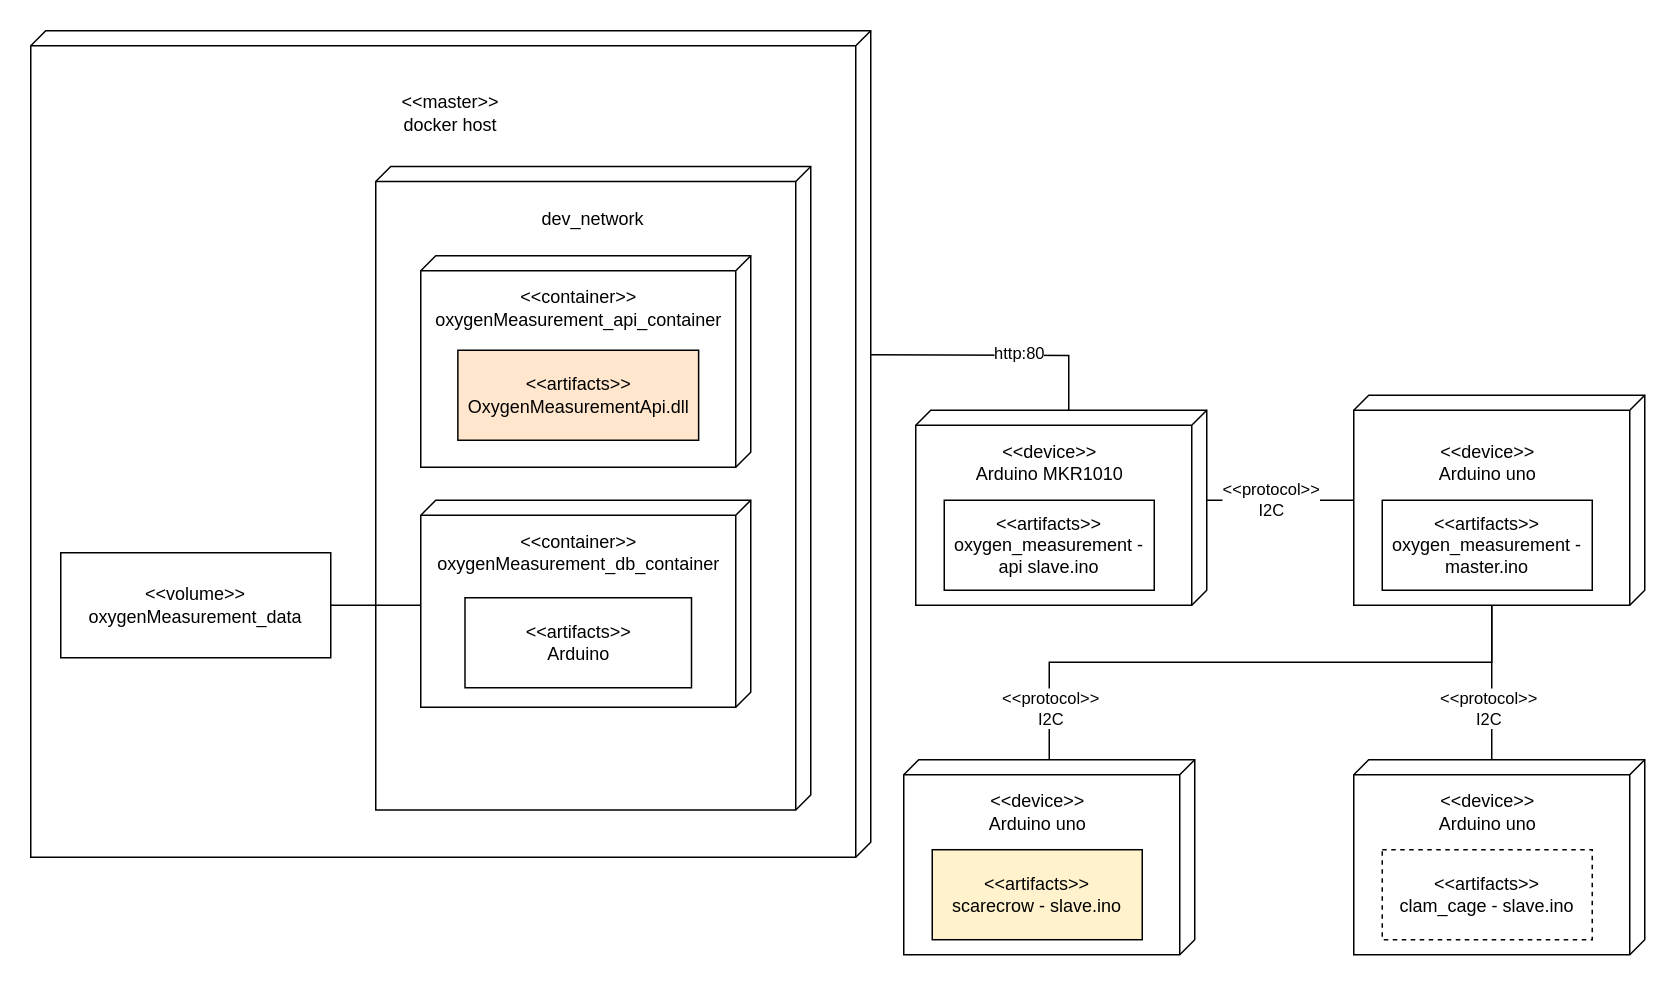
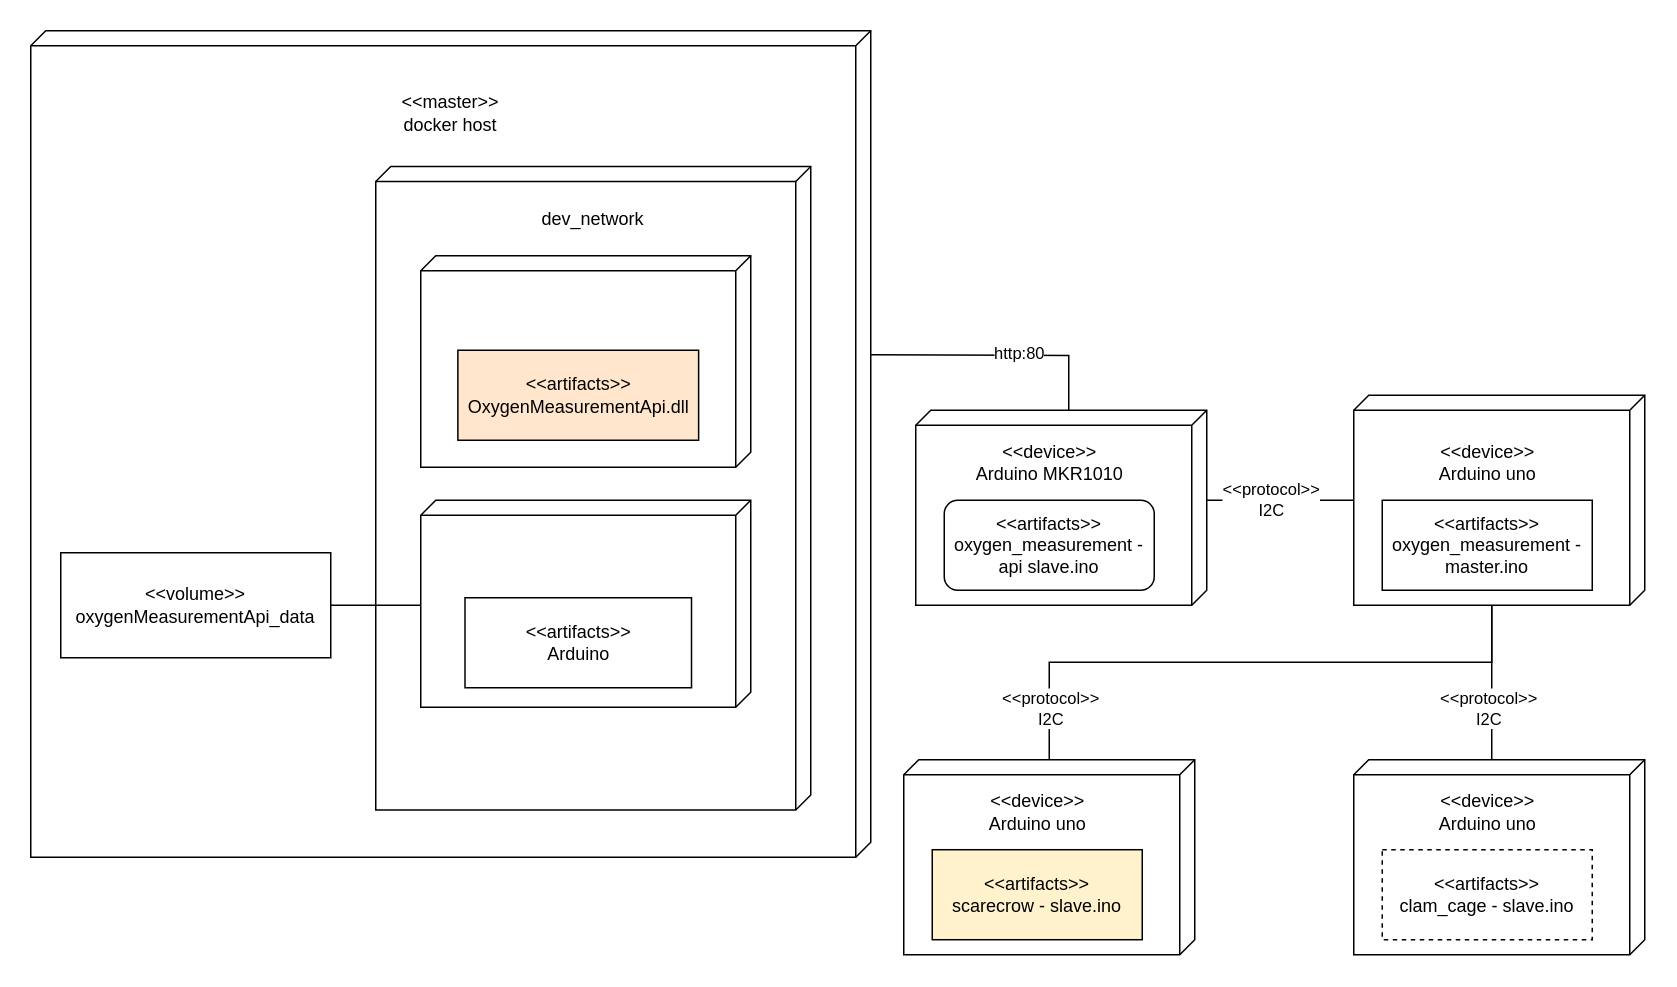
- <mxCell id="27" value="&amp;lt;&amp;lt;container&amp;gt;&amp;gt;&lt;br style=&quot;border-color: var(--border-color);&quot;&gt;&lt;span style=&quot;&quot;&gt;oxygenMeasurement_api_container&lt;/span&gt;" style="text;html=1;align=center;verticalAlign=middle;resizable=0;points=[];autosize=1;strokeColor=none;" vertex="1" parent="1"><mxGeometry x="280" y="185" width="210" height="40" as="geometry" /></mxCell>
- <mxCell id="10" value="&amp;lt;&amp;lt;artifacts&amp;gt;&amp;gt;&lt;br style=&quot;border-color: var(--border-color);&quot;&gt;oxygen_measurement - api slave.ino" style="html=1;align=center;verticalAlign=middle;dashed=0;whiteSpace=wrap;" vertex="1" parent="1"><mxGeometry x="629" y="333" width="140" height="60" as="geometry" /></mxCell>
+ <mxCell id="10" value="&amp;lt;&amp;lt;artifacts&amp;gt;&amp;gt;&lt;br style=&quot;border-color: var(--border-color);&quot;&gt;oxygen_measurement - api slave.ino" style="html=1;align=center;verticalAlign=middle;dashed=0;whiteSpace=wrap;rounded=1;" vertex="1" parent="1"><mxGeometry x="629" y="333" width="140" height="60" as="geometry" /></mxCell>
- <mxCell id="30" value="&amp;lt;&amp;lt;container&amp;gt;&amp;gt;&lt;br style=&quot;border-color: var(--border-color);&quot;&gt;&lt;span style=&quot;&quot;&gt;oxygenMeasurement_db_container&lt;/span&gt;" style="text;html=1;align=center;verticalAlign=middle;resizable=0;points=[];autosize=1;strokeColor=none;" vertex="1" parent="1"><mxGeometry x="280" y="348" width="210" height="40" as="geometry" /></mxCell>
- <mxCell id="24" value="&amp;lt;&amp;lt;volume&amp;gt;&amp;gt;&lt;br style=&quot;border-color: var(--border-color);&quot;&gt;oxygenMeasurement_data" style="rounded=0;whiteSpace=wrap;html=1;" vertex="1" parent="1"><mxGeometry x="40" y="368" width="180" height="70" as="geometry" /></mxCell>
+ <mxCell id="24" value="&amp;lt;&amp;lt;volume&amp;gt;&amp;gt;&lt;br style=&quot;border-color: var(--border-color);&quot;&gt;oxygenMeasurementApi_data" style="rounded=0;whiteSpace=wrap;html=1;" vertex="1" parent="1"><mxGeometry x="40" y="368" width="180" height="70" as="geometry" /></mxCell>
